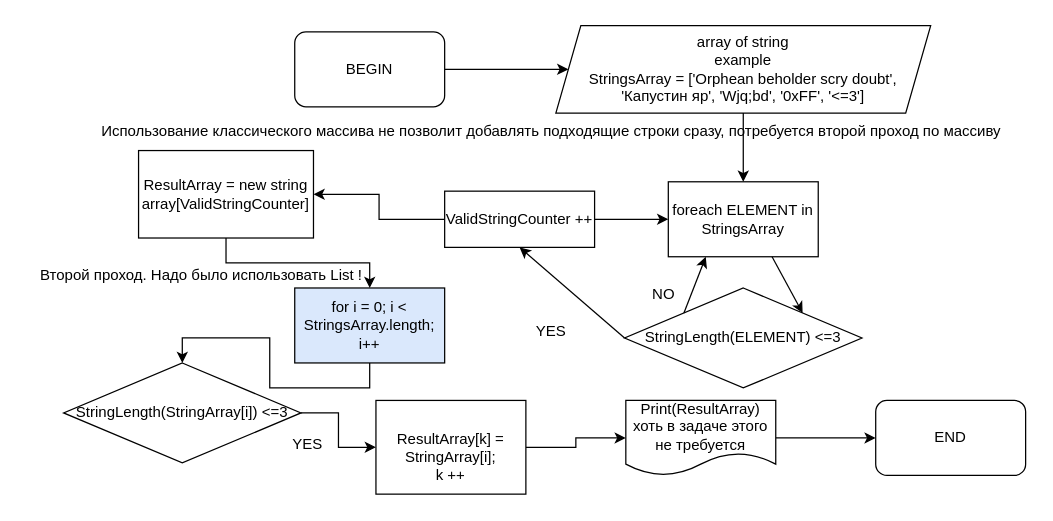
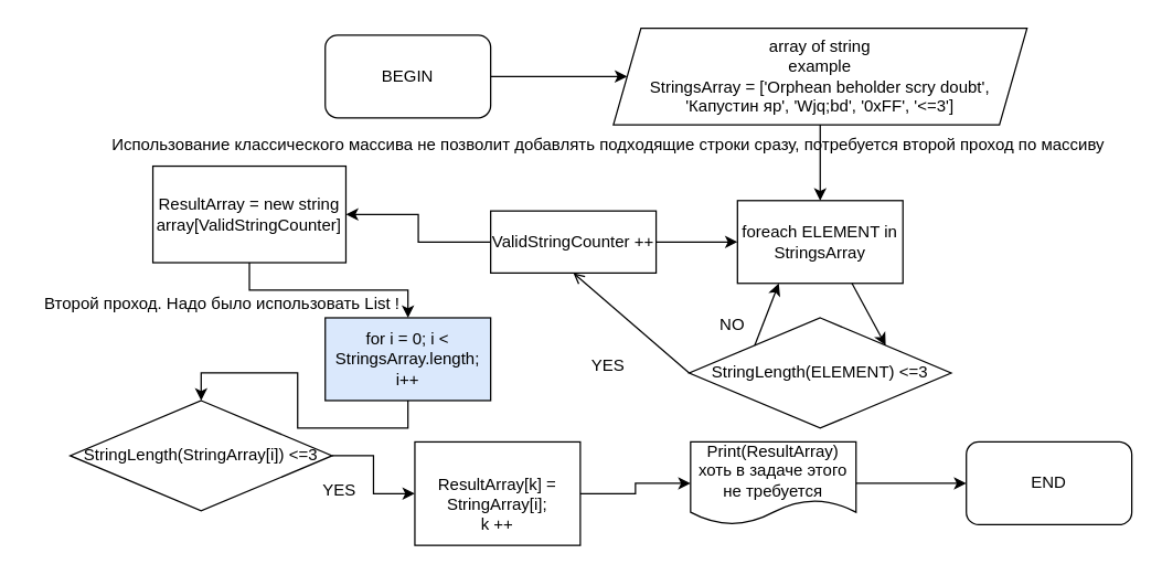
- <mxCell id="17" value="" style="endArrow=classic;html=1;rounded=0;exitX=0;exitY=0.5;exitDx=0;exitDy=0;entryX=0.5;entryY=1;entryDx=0;entryDy=0;" edge="1" parent="1" source="9" target="14"><mxGeometry width="50" height="50" relative="1" as="geometry"><mxPoint x="420" y="220" as="sourcePoint" /><mxPoint x="470" y="170" as="targetPoint" /></mxGeometry></mxCell>
+ <mxCell id="17" value="" style="endArrow=open;html=1;rounded=0;exitX=0;exitY=0.5;exitDx=0;exitDy=0;entryX=0.5;entryY=1;entryDx=0;entryDy=0;" edge="1" parent="1" source="9" target="14"><mxGeometry width="50" height="50" relative="1" as="geometry"><mxPoint x="420" y="220" as="sourcePoint" /><mxPoint x="470" y="170" as="targetPoint" /></mxGeometry></mxCell>
